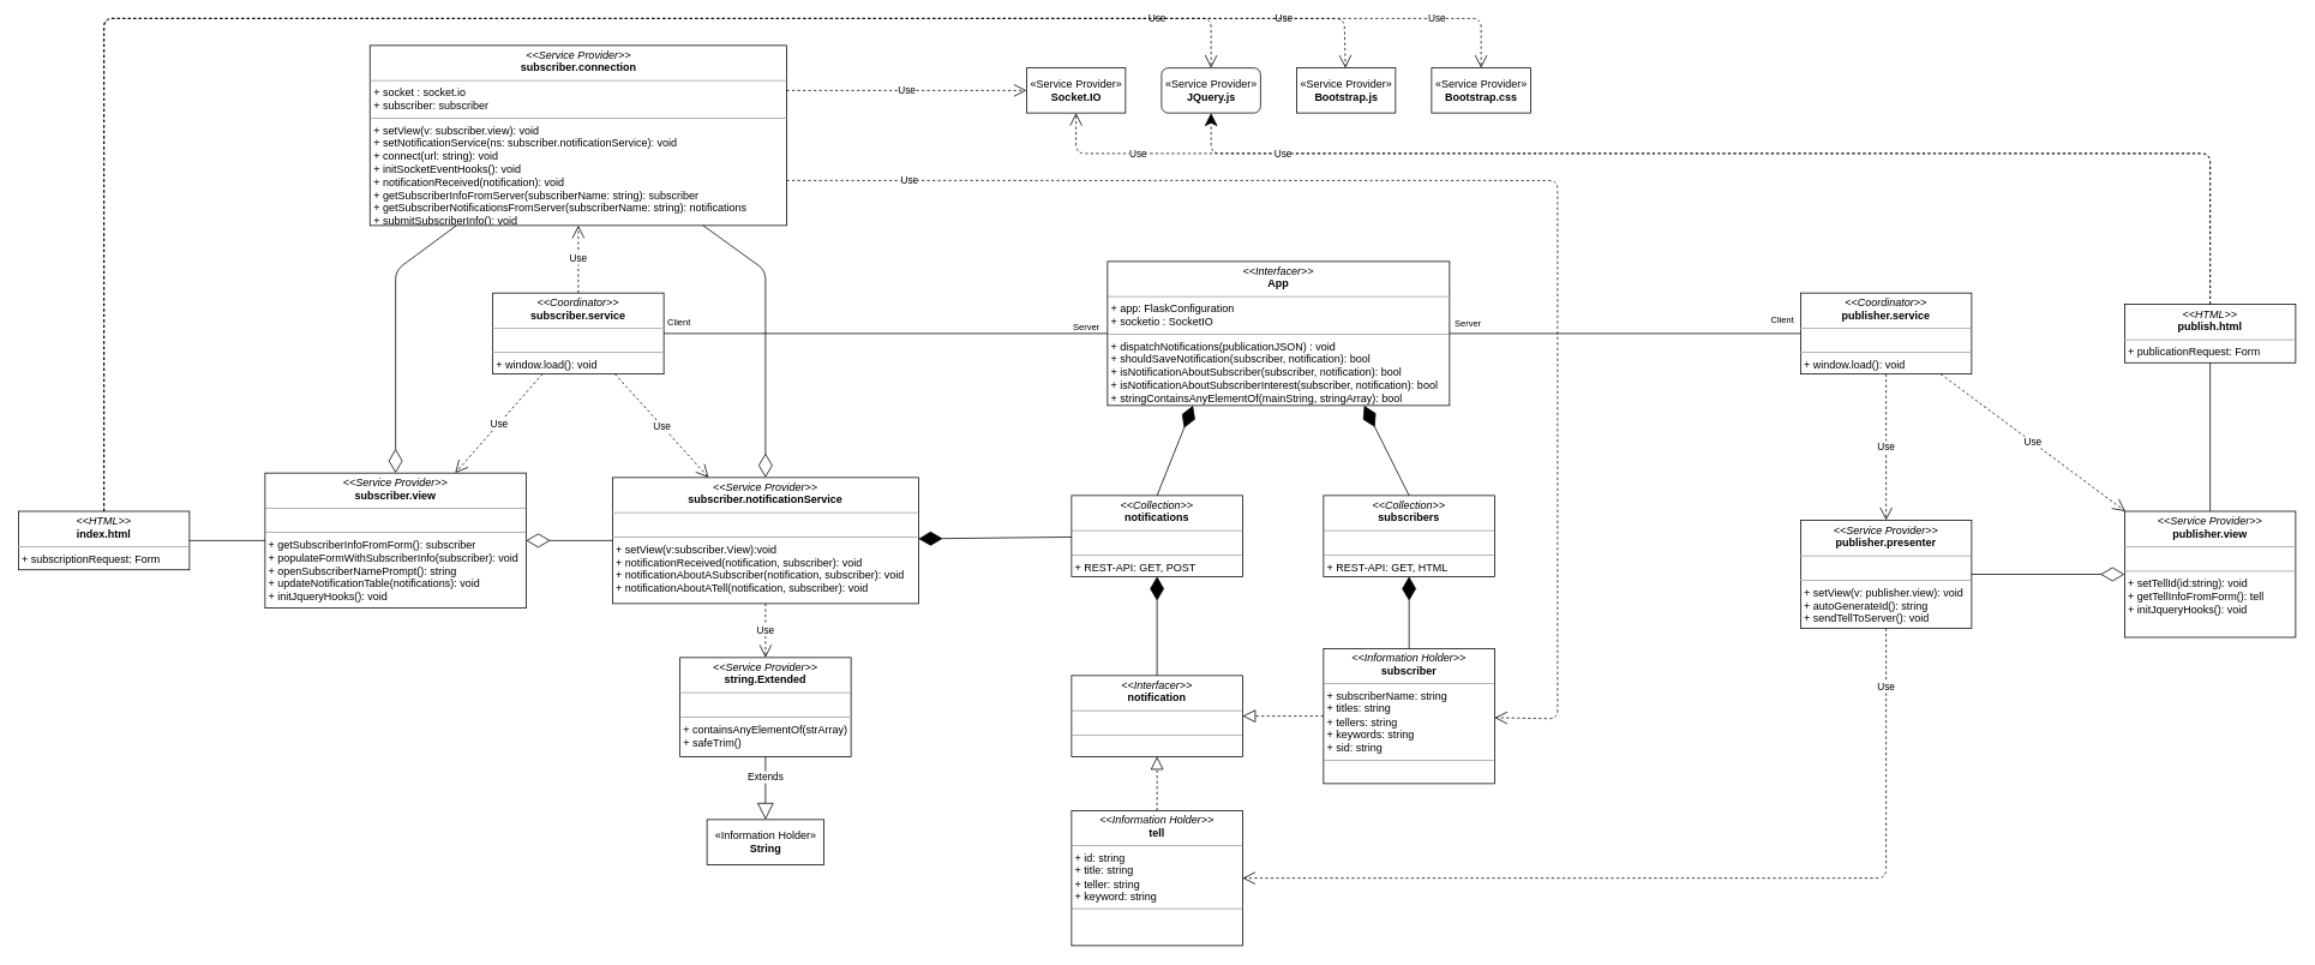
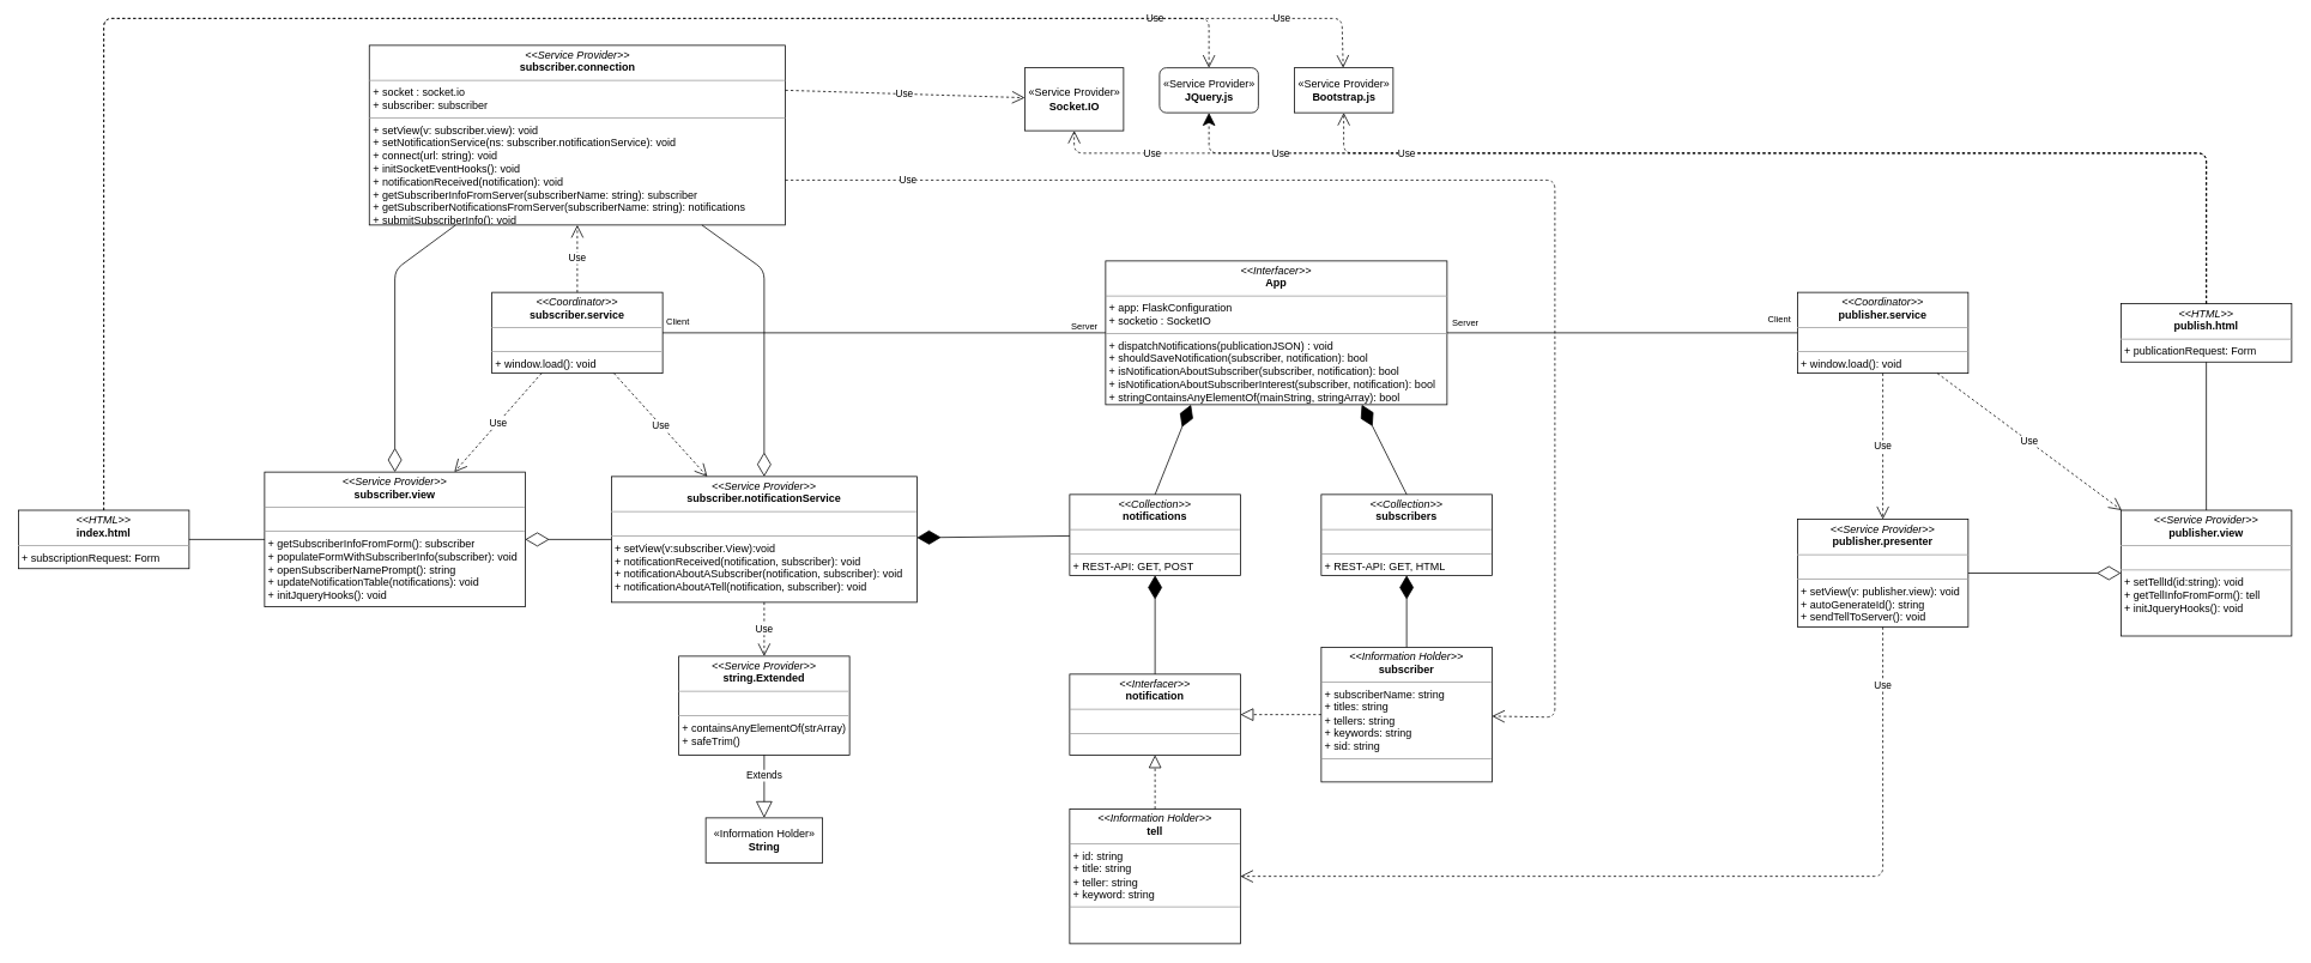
- <mxCell id="34" value="Use" style="endArrow=open;endSize=12;dashed=1;html=1;" edge="1" parent="1" source="26" target="28"><mxGeometry x="0.901" width="160" relative="1" as="geometry"><mxPoint x="387" y="840" as="sourcePoint" /><mxPoint x="547" y="840" as="targetPoint" /><Array as="points"><mxPoint x="115" y="20" /><mxPoint x="1645" y="20" /></Array><mxPoint x="1" as="offset" /></mxGeometry></mxCell>
- <mxCell id="31" value="«Service Provider»&lt;br&gt;&lt;b&gt;Socket.IO&lt;/b&gt;" style="html=1;" vertex="1" parent="1"><mxGeometry x="1140" y="75" width="110" height="50" as="geometry" /></mxCell>
+ <mxCell id="31" value="«Service Provider»&lt;br&gt;&lt;b&gt;Socket.IO&lt;/b&gt;" style="html=1;" vertex="1" parent="1"><mxGeometry x="1140" y="75" width="110" height="70" as="geometry" /></mxCell>
- <mxCell id="28" value="«Service Provider»&lt;br&gt;&lt;b&gt;Bootstrap.css&lt;/b&gt;" style="html=1;" vertex="1" parent="1"><mxGeometry x="1590" y="75" width="110" height="50" as="geometry" /></mxCell>
+ <mxCell id="54" value="Use" style="endArrow=open;endSize=12;dashed=1;html=1;" edge="1" parent="1" source="50" target="29"><mxGeometry x="0.804" width="160" relative="1" as="geometry"><mxPoint x="2140" y="270" as="sourcePoint" /><mxPoint x="2300" y="270" as="targetPoint" /><Array as="points"><mxPoint x="2455" y="170" /><mxPoint x="1495" y="170" /></Array><mxPoint as="offset" /></mxGeometry></mxCell>
